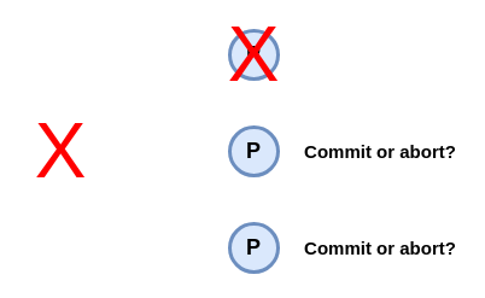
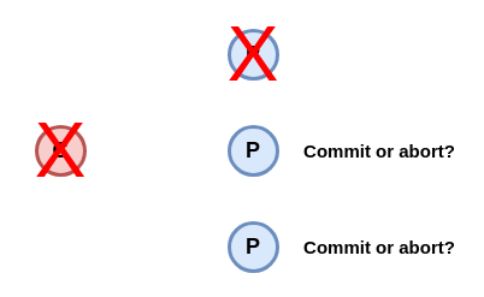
+ <mxCell id="2" value="&lt;font style=&quot;font-size: 18px&quot;&gt;&lt;b&gt;C&lt;/b&gt;&lt;/font&gt;" style="ellipse;whiteSpace=wrap;html=1;aspect=fixed;strokeWidth=3;fillColor=#f8cecc;strokeColor=#b85450;" parent="1" vertex="1"><mxGeometry x="30" y="105" width="40" height="40" as="geometry" /></mxCell>
